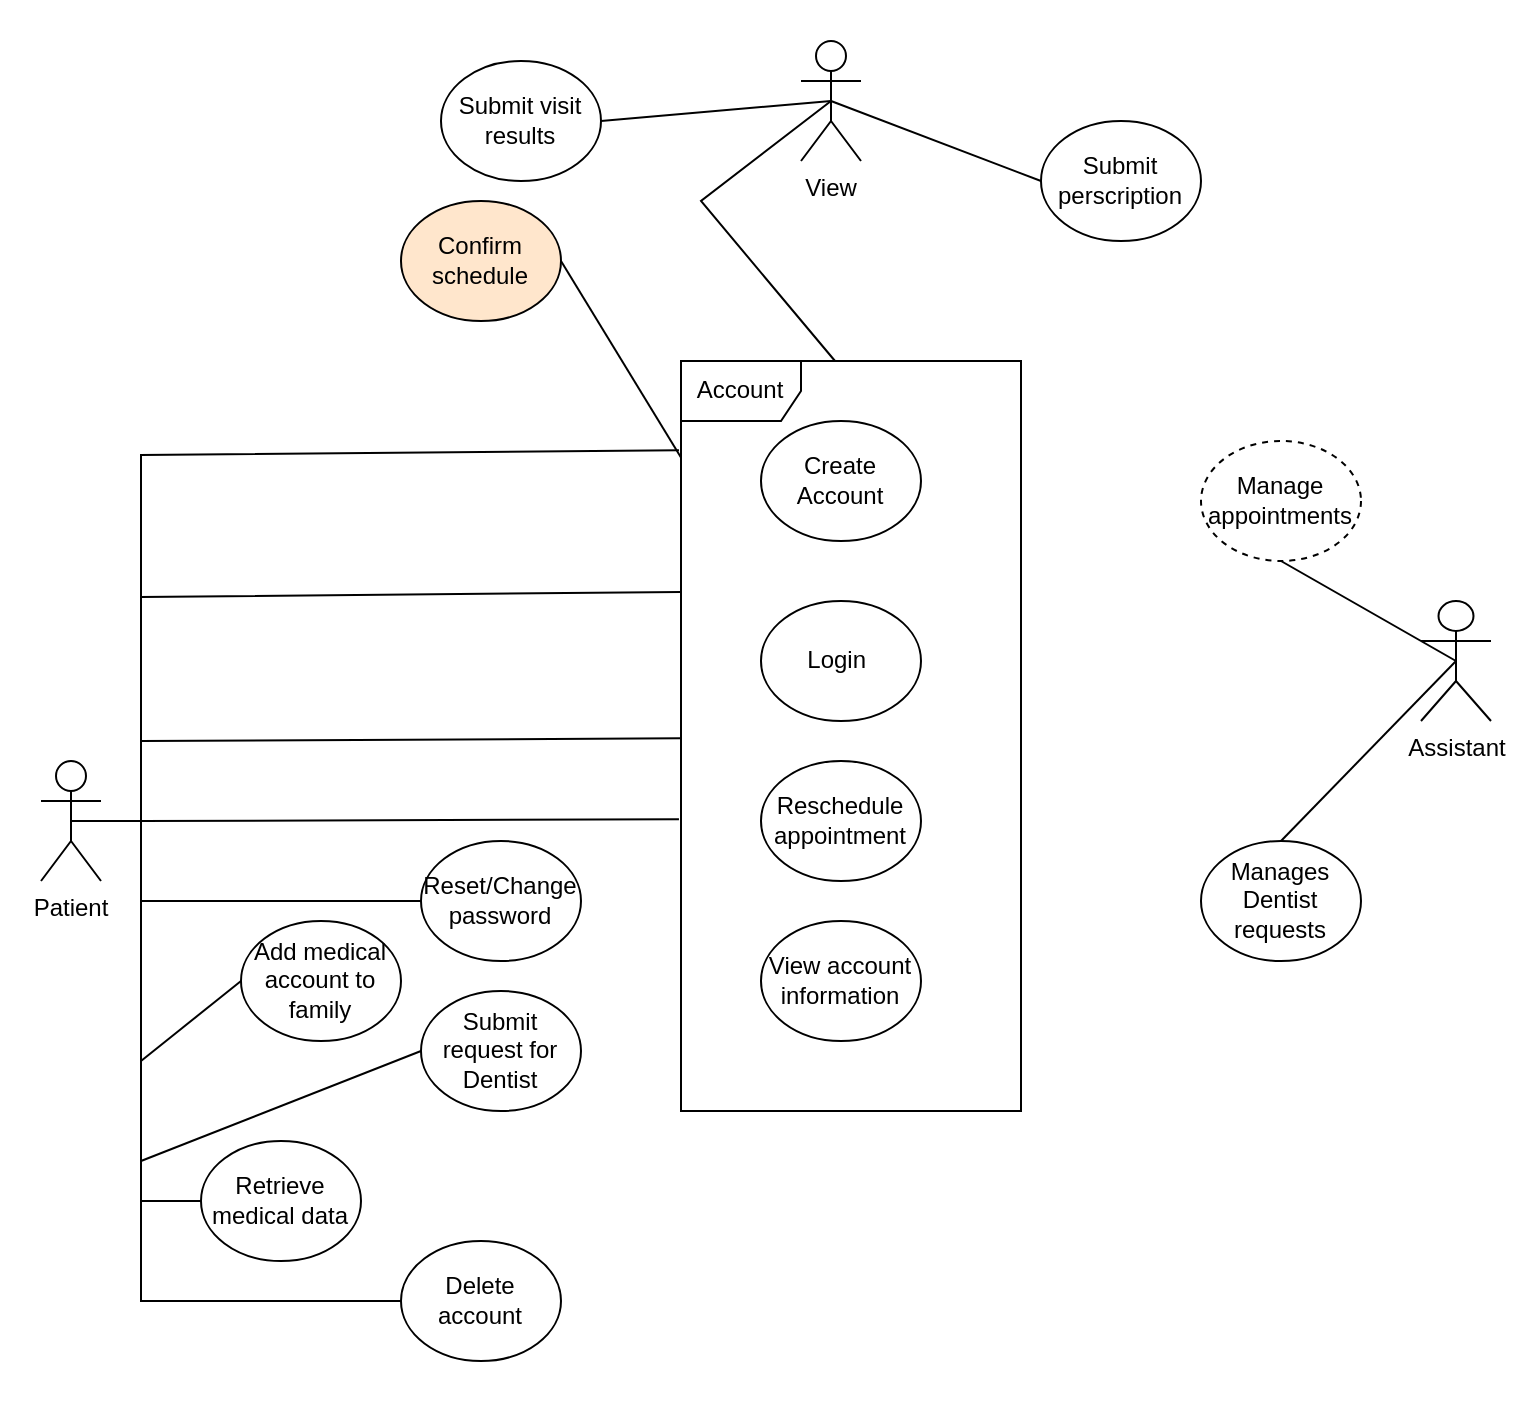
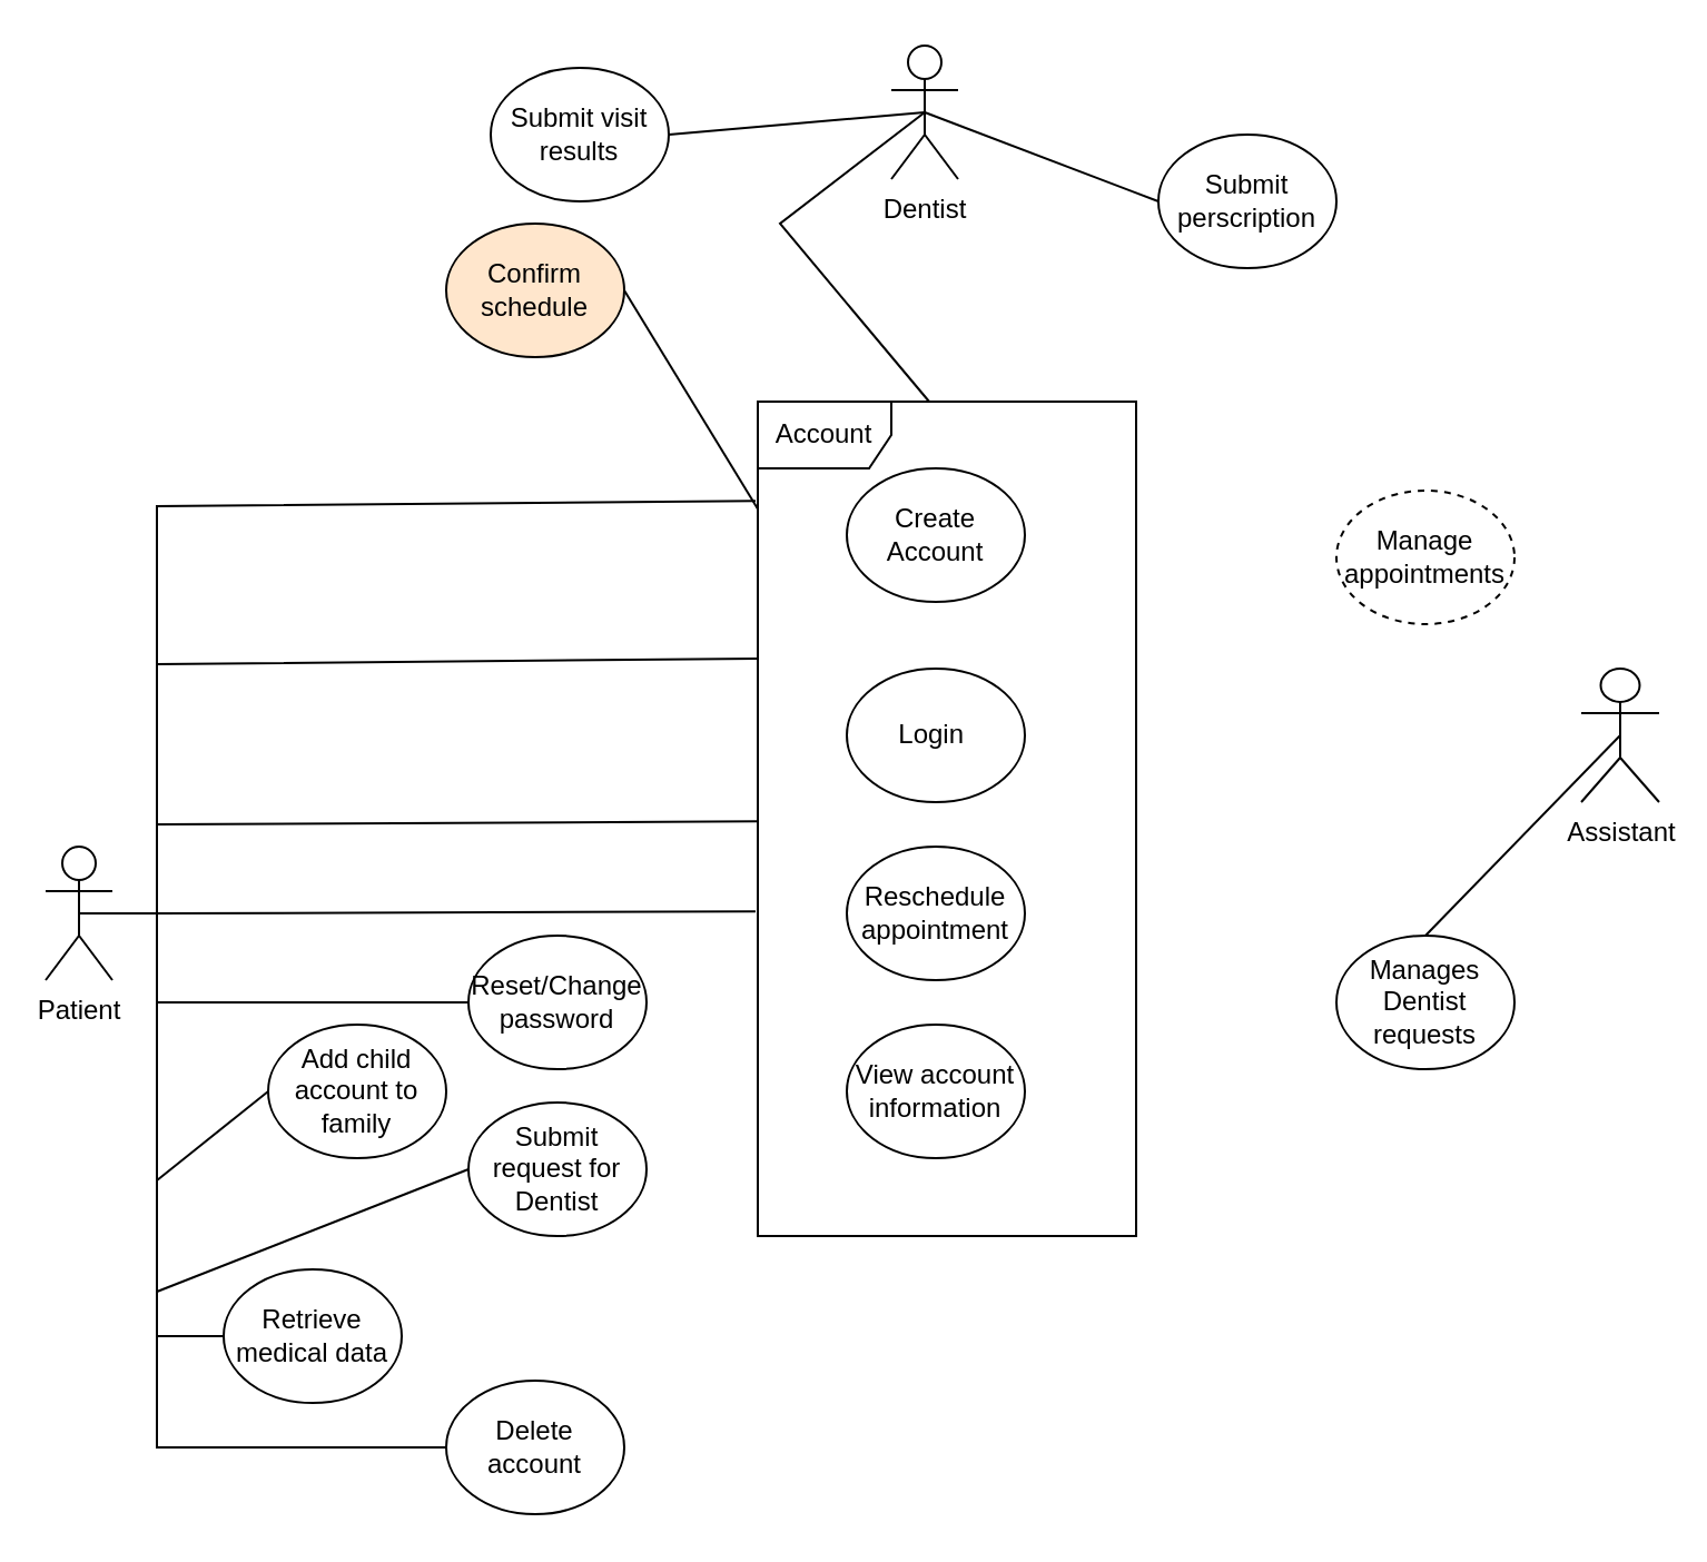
- <mxCell id="15" value="View&lt;br&gt;" style="shape=umlActor;verticalLabelPosition=bottom;verticalAlign=top;html=1;outlineConnect=0;" vertex="1" parent="1"><mxGeometry x="400" y="20" width="30" height="60" as="geometry" /></mxCell>
+ <mxCell id="15" value="Dentist&lt;br&gt;" style="shape=umlActor;verticalLabelPosition=bottom;verticalAlign=top;html=1;outlineConnect=0;" vertex="1" parent="1"><mxGeometry x="400" y="20" width="30" height="60" as="geometry" /></mxCell>
- <mxCell id="33" value="" style="endArrow=none;html=1;rounded=0;exitX=0.5;exitY=0.5;exitDx=0;exitDy=0;entryX=0.5;entryY=1;entryDx=0;entryDy=0;exitPerimeter=0;" edge="1" parent="1" source="28" target="18"><mxGeometry width="50" height="50" relative="1" as="geometry"><mxPoint x="425" y="100" as="sourcePoint" /><mxPoint x="505" y="160" as="targetPoint" /><Array as="points" /></mxGeometry></mxCell>
- <mxCell id="7" value="Add medical account to family" style="ellipse;whiteSpace=wrap;html=1;" vertex="1" parent="1"><mxGeometry x="120" y="460" width="80" height="60" as="geometry" /></mxCell>
+ <mxCell id="7" value="Add child account to family" style="ellipse;whiteSpace=wrap;html=1;" vertex="1" parent="1"><mxGeometry x="120" y="460" width="80" height="60" as="geometry" /></mxCell>
